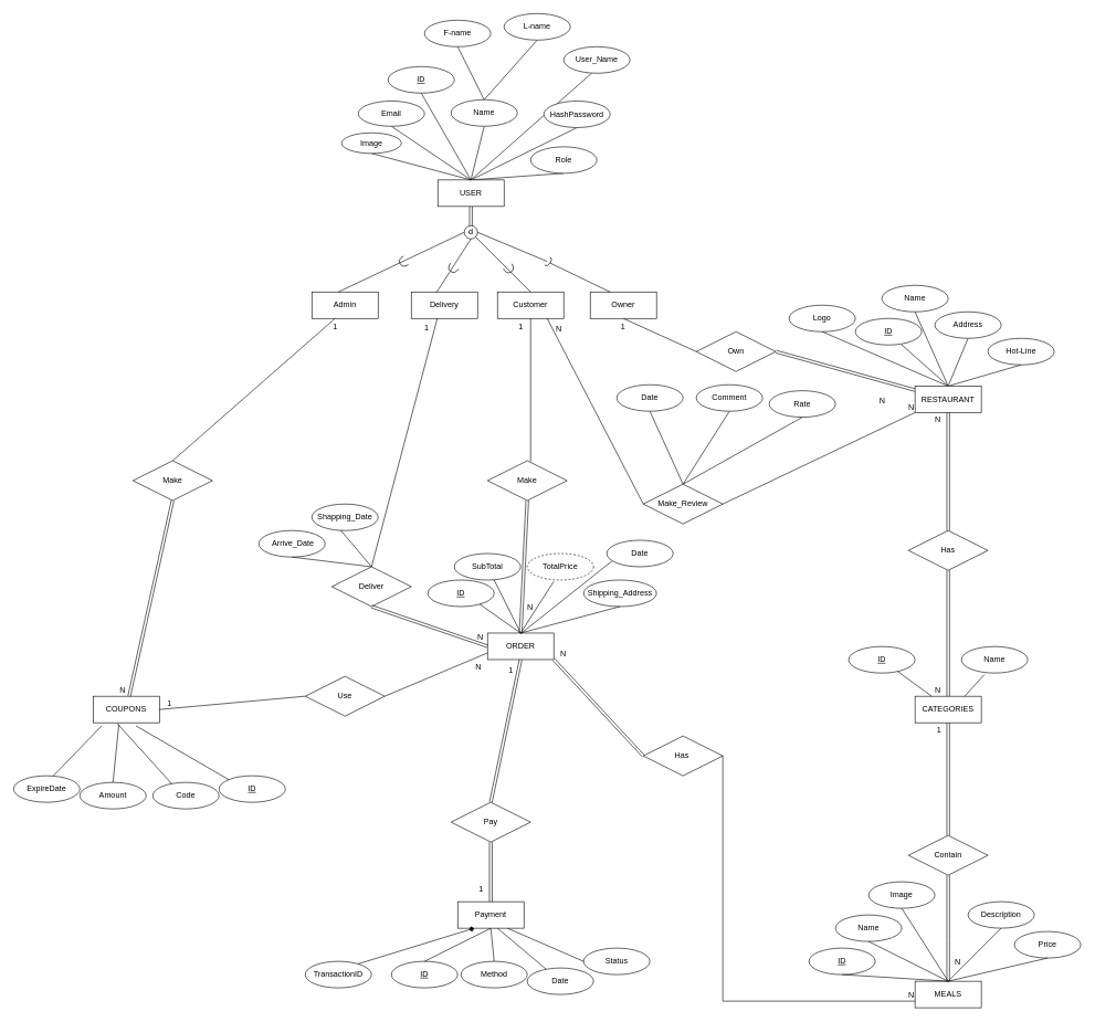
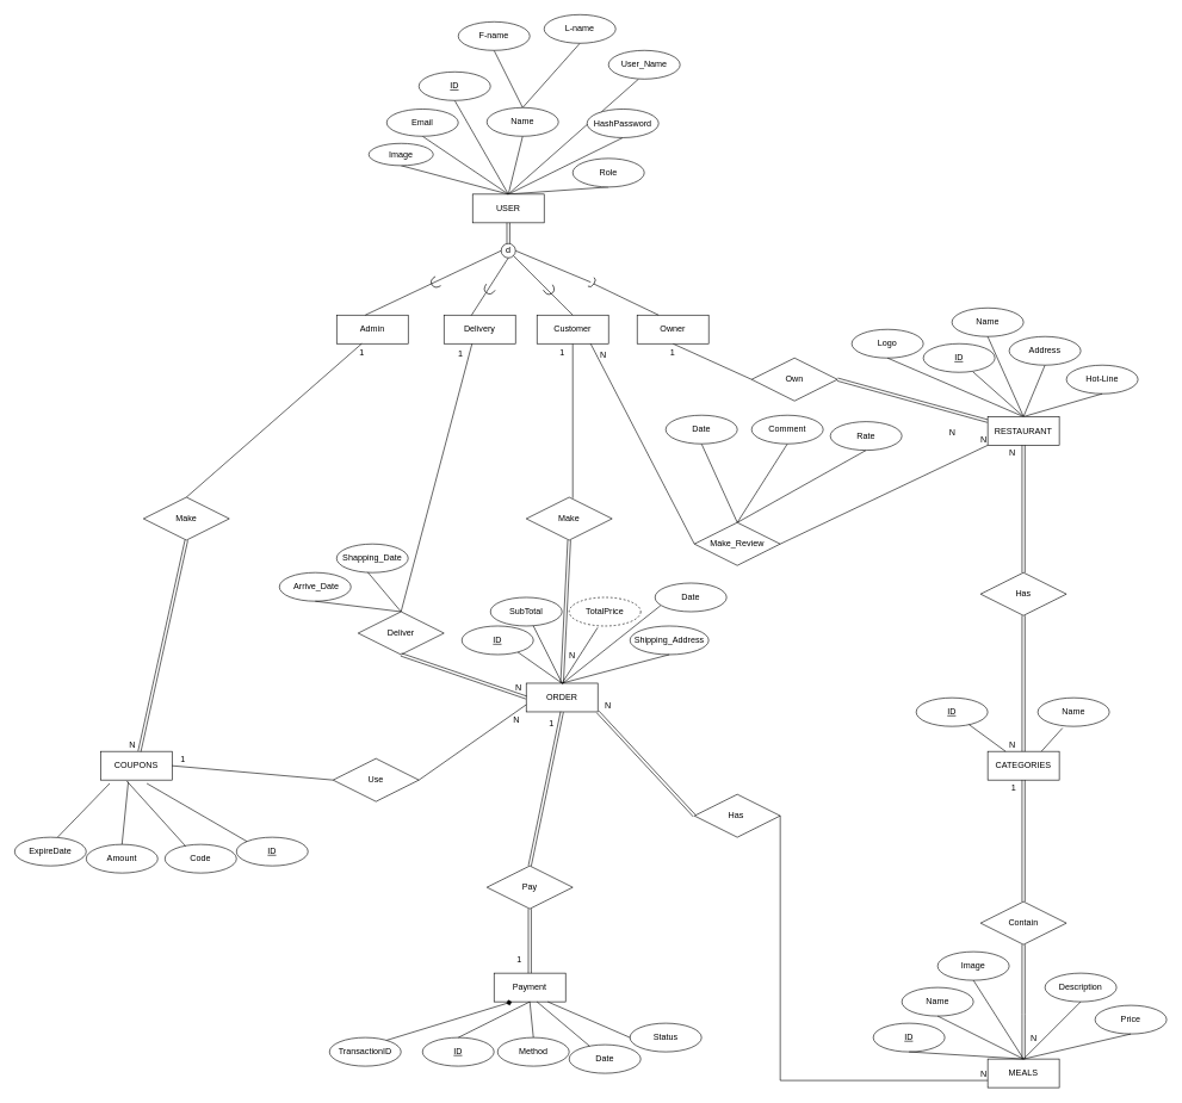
- <mxCell id="95" value="Use" style="shape=rhombus;perimeter=rhombusPerimeter;whiteSpace=wrap;html=1;align=center;labelBackgroundColor=none;" parent="1" vertex="1"><mxGeometry x="460" y="1020" width="120" height="60" as="geometry" /></mxCell>
+ <mxCell id="95" value="Use" style="shape=rhombus;perimeter=rhombusPerimeter;whiteSpace=wrap;html=1;align=center;labelBackgroundColor=none;" parent="1" vertex="1"><mxGeometry x="465" y="1060" width="120" height="60" as="geometry" /></mxCell>
